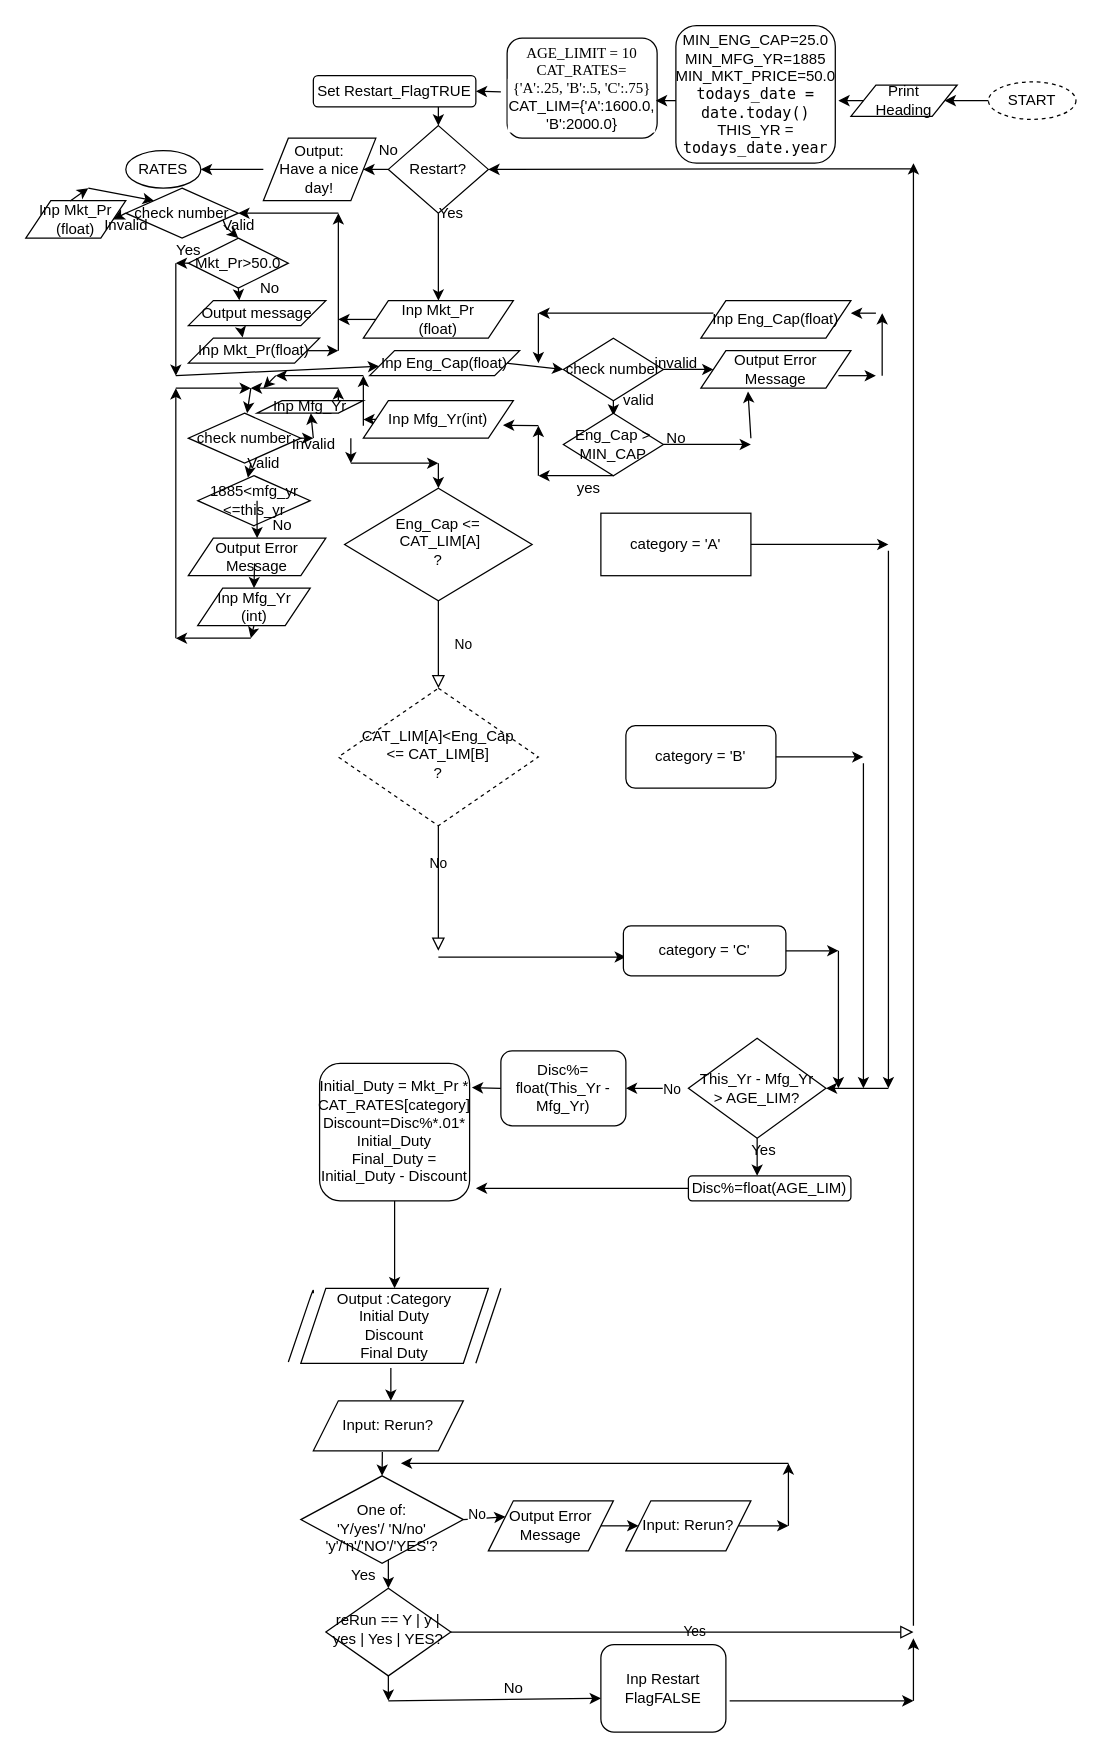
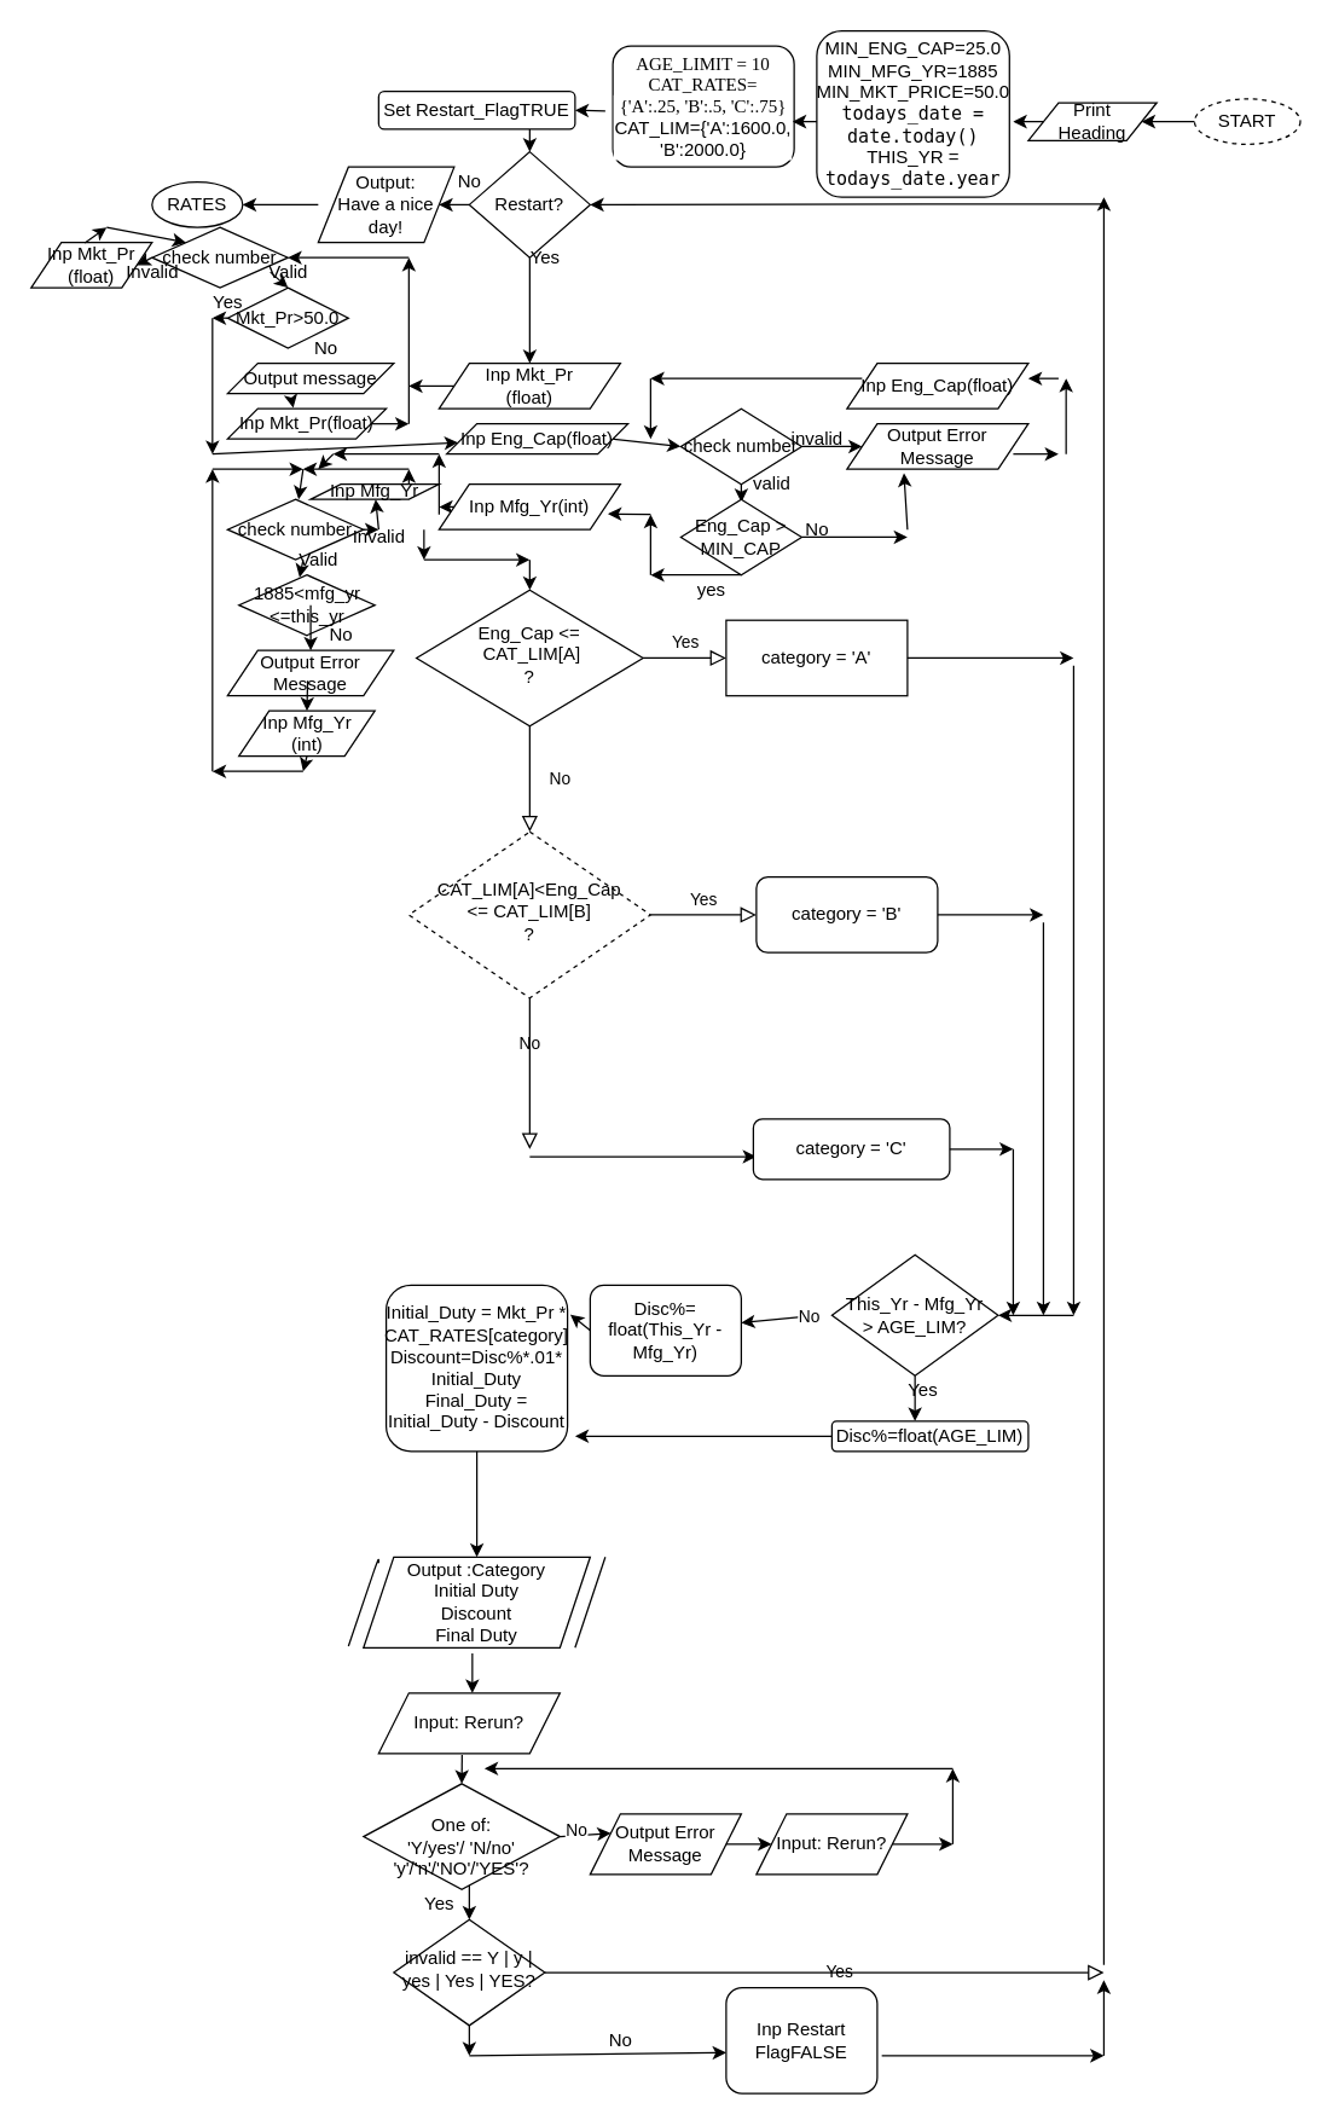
- <mxCell id="110" value="" style="endArrow=classic;html=1;exitX=0.5;exitY=1;exitDx=0;exitDy=0;entryX=0.371;entryY=-0.012;entryDx=0;entryDy=0;entryPerimeter=0;" edge="1" parent="1" source="73" target="109"><mxGeometry width="50" height="50" relative="1" as="geometry"><mxPoint x="440" y="310" as="sourcePoint" /><mxPoint x="490" y="260" as="targetPoint" /><Array as="points" /></mxGeometry></mxCell>
+ <mxCell id="2" value="Yes" style="edgeStyle=orthogonalEdgeStyle;rounded=0;html=1;jettySize=auto;orthogonalLoop=1;fontSize=11;endArrow=block;endFill=0;endSize=8;strokeWidth=1;shadow=0;labelBackgroundColor=none;" parent="1" source="3" target="4" edge="1"><mxGeometry y="10" relative="1" as="geometry"><mxPoint as="offset" /></mxGeometry></mxCell>
+ <mxCell id="20" value="Yes" style="edgeStyle=orthogonalEdgeStyle;rounded=0;html=1;jettySize=auto;orthogonalLoop=1;fontSize=11;endArrow=block;endFill=0;endSize=8;strokeWidth=1;shadow=0;labelBackgroundColor=none;exitX=1;exitY=0.5;exitDx=0;exitDy=0;entryX=0;entryY=0.5;entryDx=0;entryDy=0;" parent="1" source="6" target="21" edge="1"><mxGeometry y="10" relative="1" as="geometry"><mxPoint as="offset" /><mxPoint x="430" y="560" as="sourcePoint" /><mxPoint x="490" y="705" as="targetPoint" /></mxGeometry></mxCell>
- <mxCell id="40" value="&lt;div&gt;Disc%=&lt;/div&gt;&lt;div&gt;float(This_Yr - Mfg_Yr)&lt;/div&gt;" style="rounded=1;whiteSpace=wrap;html=1;" parent="1" vertex="1"><mxGeometry x="400" y="840" width="100" height="60" as="geometry" /></mxCell>
+ <mxCell id="40" value="&lt;div&gt;Disc%=&lt;/div&gt;&lt;div&gt;float(This_Yr - Mfg_Yr)&lt;/div&gt;" style="rounded=1;whiteSpace=wrap;html=1;" parent="1" vertex="1"><mxGeometry x="390" y="850" width="100" height="60" as="geometry" /></mxCell>
- <mxCell id="7" value="reRun == Y | y | yes | Yes | YES?" style="rhombus;whiteSpace=wrap;html=1;shadow=0;fontFamily=Helvetica;fontSize=12;align=center;strokeWidth=1;spacing=6;spacingTop=-4;" parent="1" vertex="1"><mxGeometry x="260" y="1270" width="100" height="70" as="geometry" /></mxCell>
+ <mxCell id="7" value="invalid == Y | y | yes | Yes | YES?" style="rhombus;whiteSpace=wrap;html=1;shadow=0;fontFamily=Helvetica;fontSize=12;align=center;strokeWidth=1;spacing=6;spacingTop=-4;" parent="1" vertex="1"><mxGeometry x="260" y="1270" width="100" height="70" as="geometry" /></mxCell>
